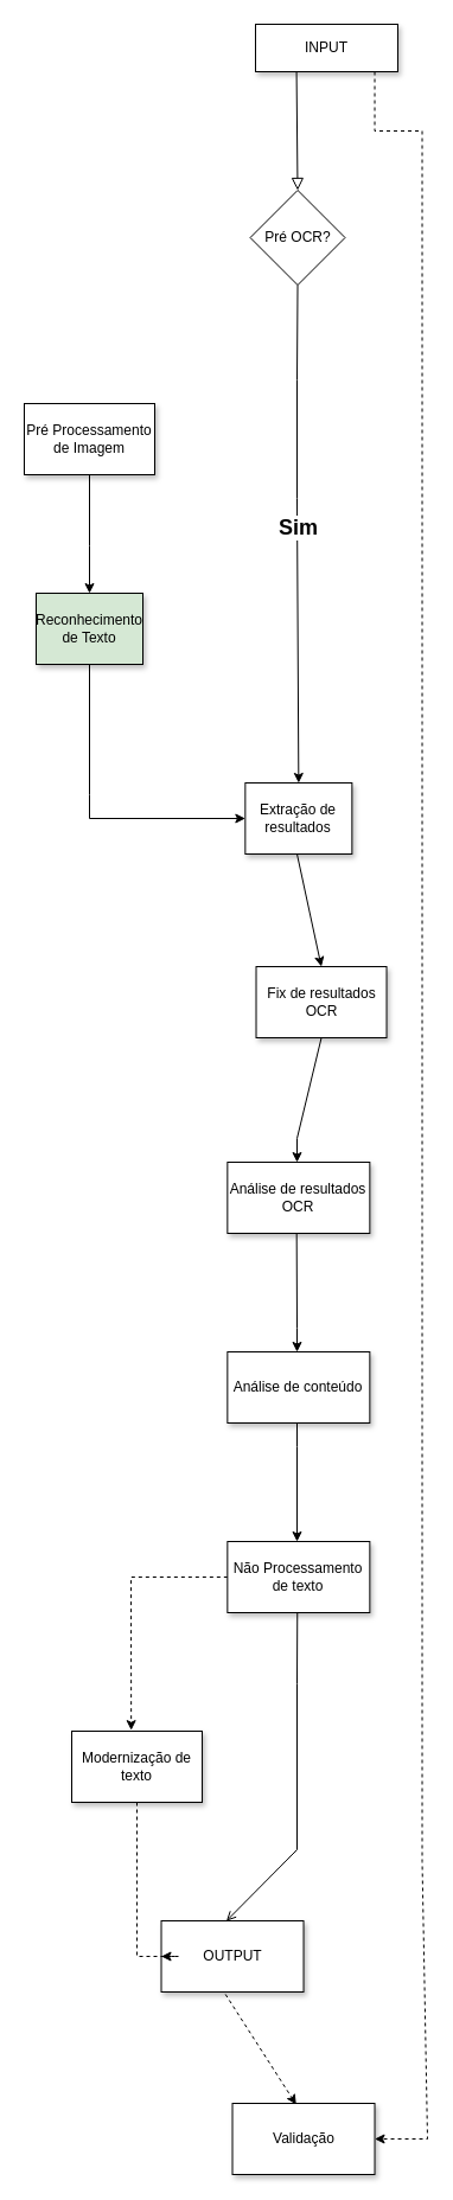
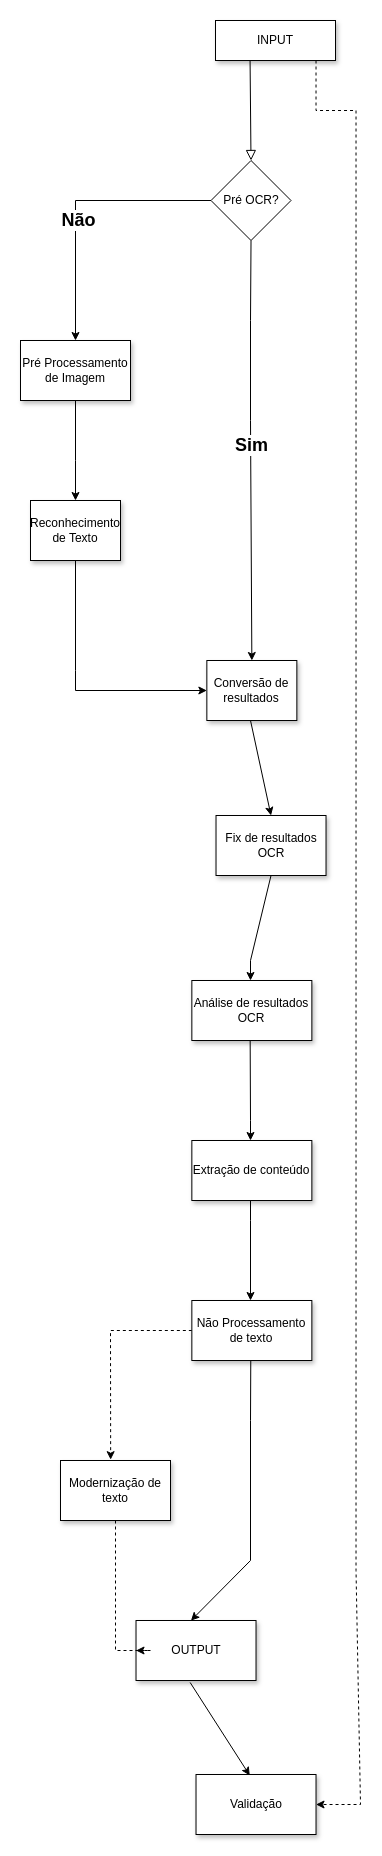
+ <mxCell id="7" style="edgeStyle=orthogonalEdgeStyle;rounded=0;orthogonalLoop=1;jettySize=auto;html=1;entryX=0.5;entryY=0;entryDx=0;entryDy=0;noEdgeStyle=1;orthogonal=1;exitX=0;exitY=0.5;exitDx=0;exitDy=0;" parent="1" source="10" target="6" edge="1"><mxGeometry relative="1" as="geometry"><Array as="points"><mxPoint x="75" y="200" /></Array></mxGeometry></mxCell>
+ <mxCell id="8" value="Não" style="edgeLabel;html=1;align=center;verticalAlign=middle;resizable=0;points=[];fontSize=18;fontStyle=1" parent="7" vertex="1" connectable="0"><mxGeometry x="0.128" y="2" relative="1" as="geometry"><mxPoint as="offset" /></mxGeometry></mxCell>
- <mxCell id="14" value="Reconhecimento de Texto" style="rounded=0;whiteSpace=wrap;html=1;shadow=1;fillColor=#d5e8d4;" parent="1" vertex="1"><mxGeometry x="30" y="500" width="90" height="60" as="geometry" /></mxCell>
+ <mxCell id="14" value="Reconhecimento de Texto" style="rounded=0;whiteSpace=wrap;html=1;shadow=1;" parent="1" vertex="1"><mxGeometry x="30" y="500" width="90" height="60" as="geometry" /></mxCell>
- <mxCell id="19" value="Extração de resultados" style="rounded=0;whiteSpace=wrap;html=1;shadow=1;" parent="1" vertex="1"><mxGeometry x="206.354" y="660" width="90" height="60" as="geometry" /></mxCell>
+ <mxCell id="19" value="Conversão de resultados" style="rounded=0;whiteSpace=wrap;html=1;shadow=1;" parent="1" vertex="1"><mxGeometry x="206.354" y="660" width="90" height="60" as="geometry" /></mxCell>
- <mxCell id="22" value="Análise de conteúdo" style="rounded=0;whiteSpace=wrap;html=1;shadow=1;" parent="1" vertex="1"><mxGeometry x="191.35" y="1140" width="120" height="60" as="geometry" /></mxCell>
+ <mxCell id="22" value="Extração de conteúdo" style="rounded=0;whiteSpace=wrap;html=1;shadow=1;" parent="1" vertex="1"><mxGeometry x="191.35" y="1140" width="120" height="60" as="geometry" /></mxCell>
- <mxCell id="21" style="edgeStyle=orthogonalEdgeStyle;rounded=0;orthogonalLoop=1;jettySize=auto;html=1;entryX=0.458;entryY=0.001;entryDx=0;entryDy=0;noEdgeStyle=1;orthogonal=1;entryPerimeter=0;exitX=0.491;exitY=1.006;exitDx=0;exitDy=0;exitPerimeter=0;endArrow=open;" parent="1" source="29" target="24" edge="1"><mxGeometry relative="1" as="geometry"><Array as="points"><mxPoint x="250" y="1420" /><mxPoint x="250" y="1560" /></Array></mxGeometry></mxCell>
+ <mxCell id="21" style="edgeStyle=orthogonalEdgeStyle;rounded=0;orthogonalLoop=1;jettySize=auto;html=1;entryX=0.458;entryY=0.001;entryDx=0;entryDy=0;noEdgeStyle=1;orthogonal=1;entryPerimeter=0;exitX=0.491;exitY=1.006;exitDx=0;exitDy=0;exitPerimeter=0;" parent="1" source="29" target="24" edge="1"><mxGeometry relative="1" as="geometry"><Array as="points"><mxPoint x="250" y="1420" /><mxPoint x="250" y="1560" /></Array></mxGeometry></mxCell>
- <mxCell id="23" style="edgeStyle=orthogonalEdgeStyle;rounded=0;orthogonalLoop=1;jettySize=auto;html=1;noEdgeStyle=1;orthogonal=1;exitX=0.451;exitY=1.033;exitDx=0;exitDy=0;exitPerimeter=0;entryX=0.448;entryY=0.016;entryDx=0;entryDy=0;entryPerimeter=0;dashed=1;" parent="1" source="24" target="27" edge="1"><mxGeometry relative="1" as="geometry"><Array as="points" /></mxGeometry></mxCell>
+ <mxCell id="23" style="edgeStyle=orthogonalEdgeStyle;rounded=0;orthogonalLoop=1;jettySize=auto;html=1;noEdgeStyle=1;orthogonal=1;exitX=0.451;exitY=1.033;exitDx=0;exitDy=0;exitPerimeter=0;entryX=0.448;entryY=0.016;entryDx=0;entryDy=0;entryPerimeter=0;dashed=0;" parent="1" source="24" target="27" edge="1"><mxGeometry relative="1" as="geometry"><Array as="points" /></mxGeometry></mxCell>
